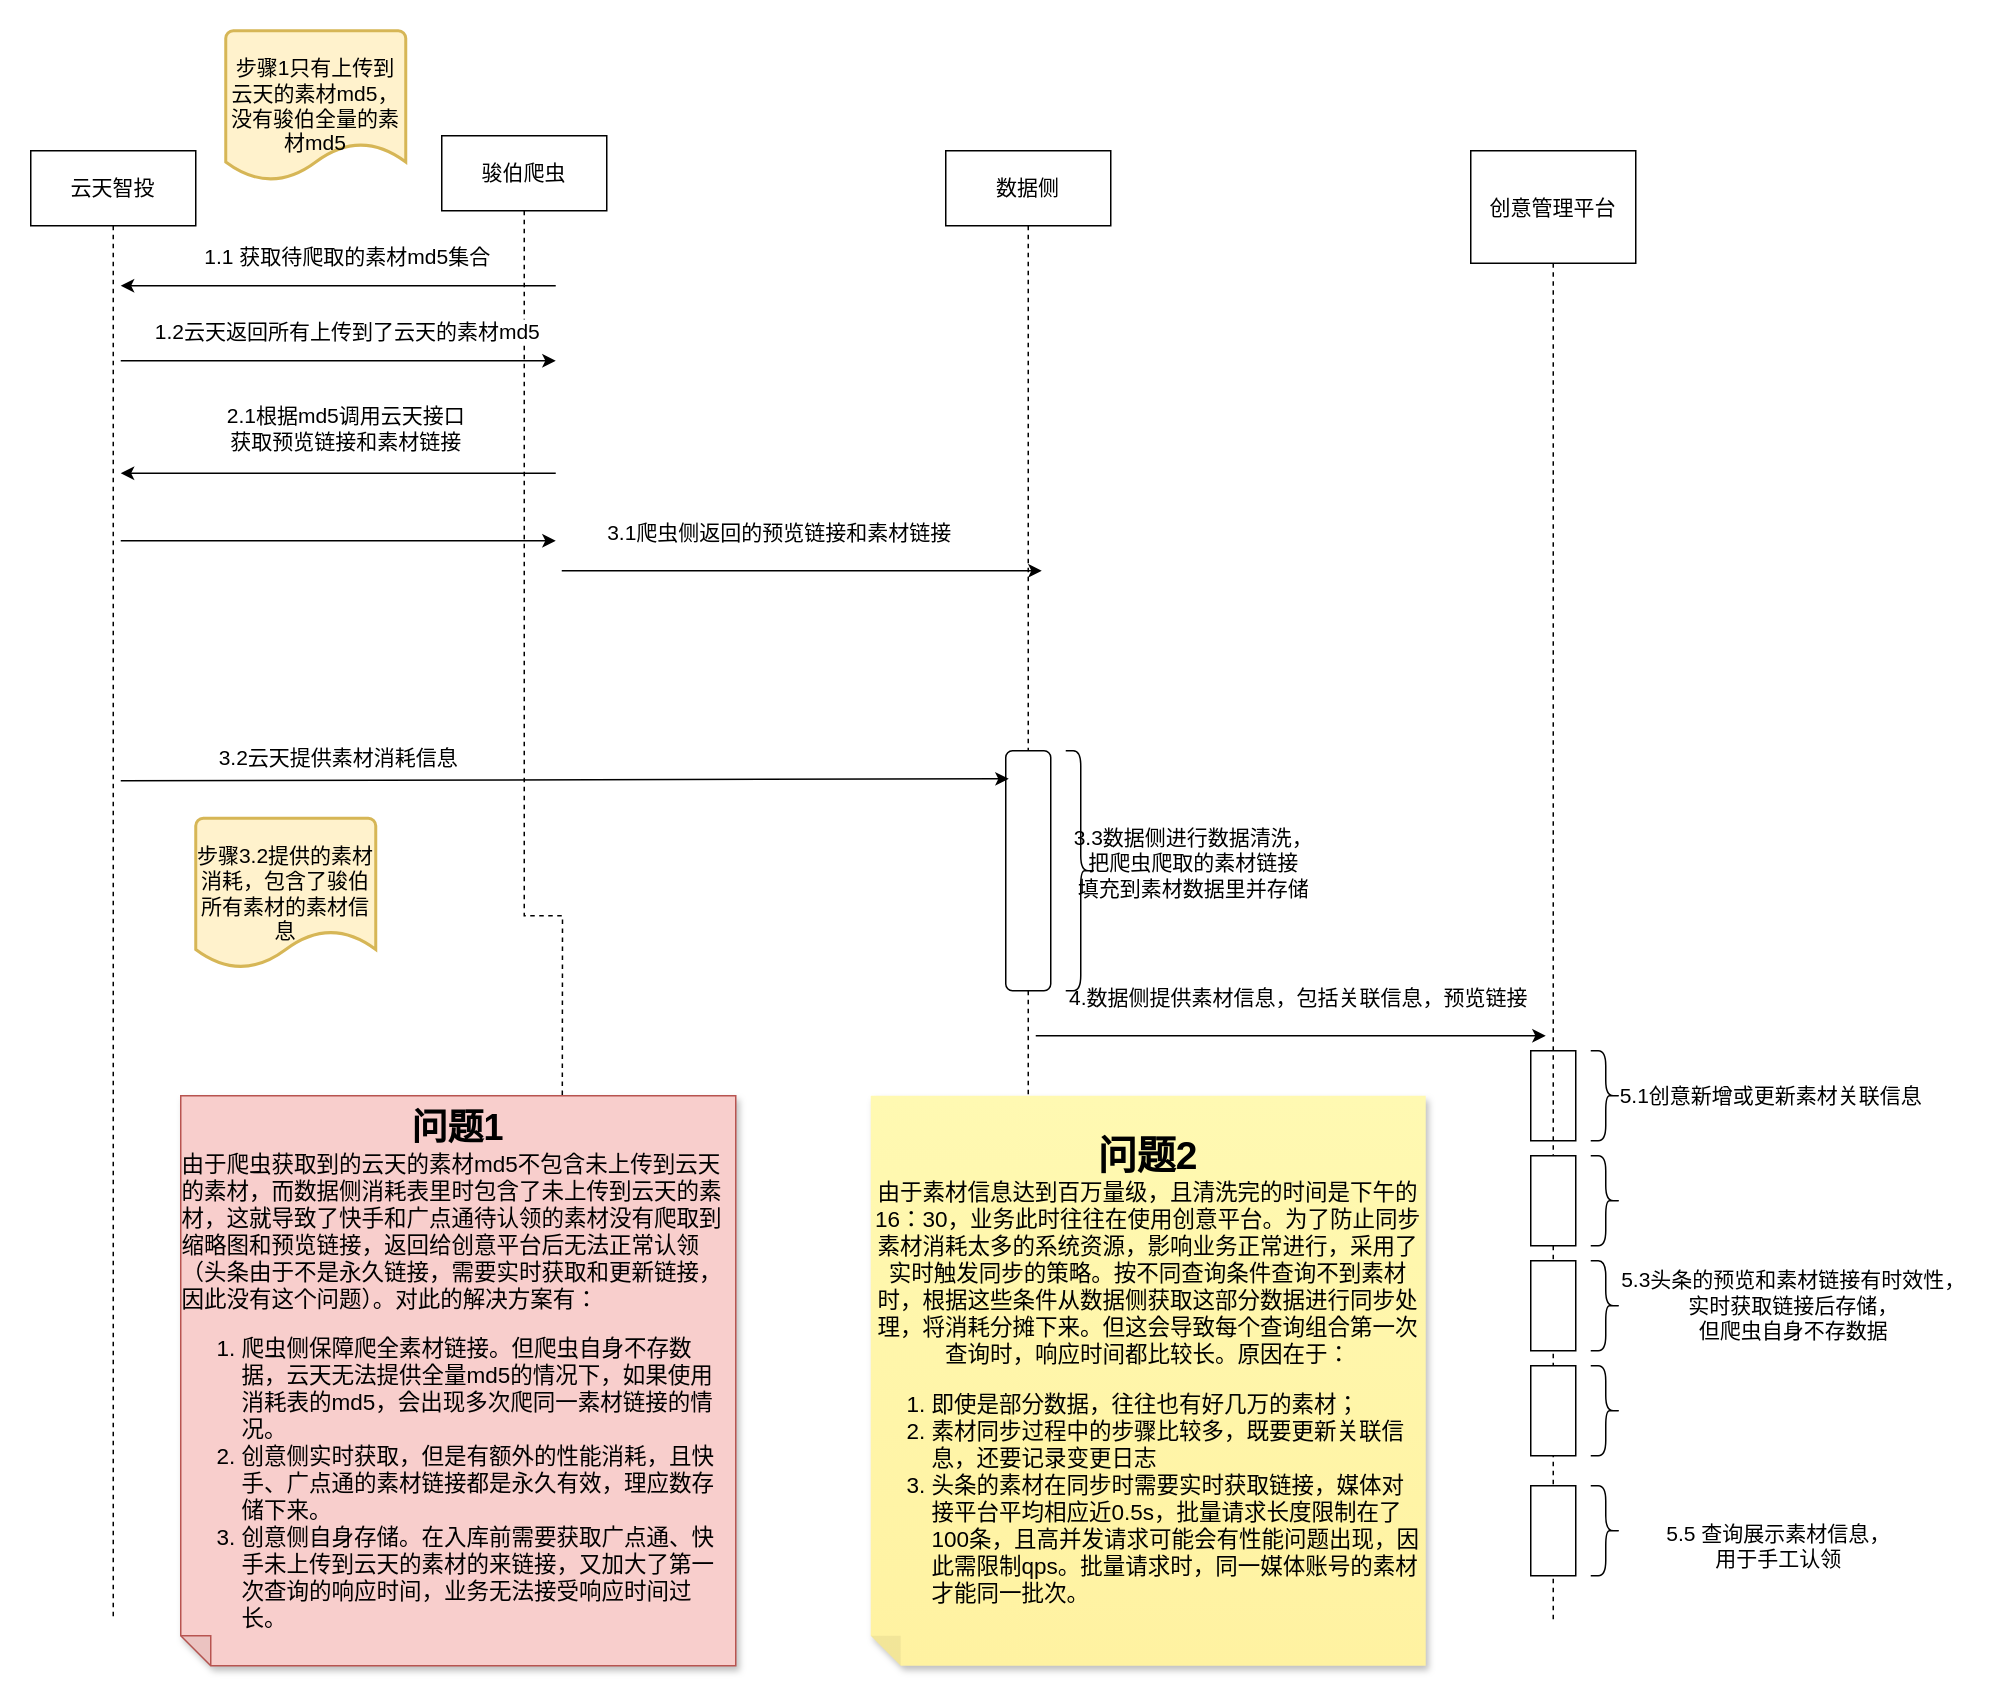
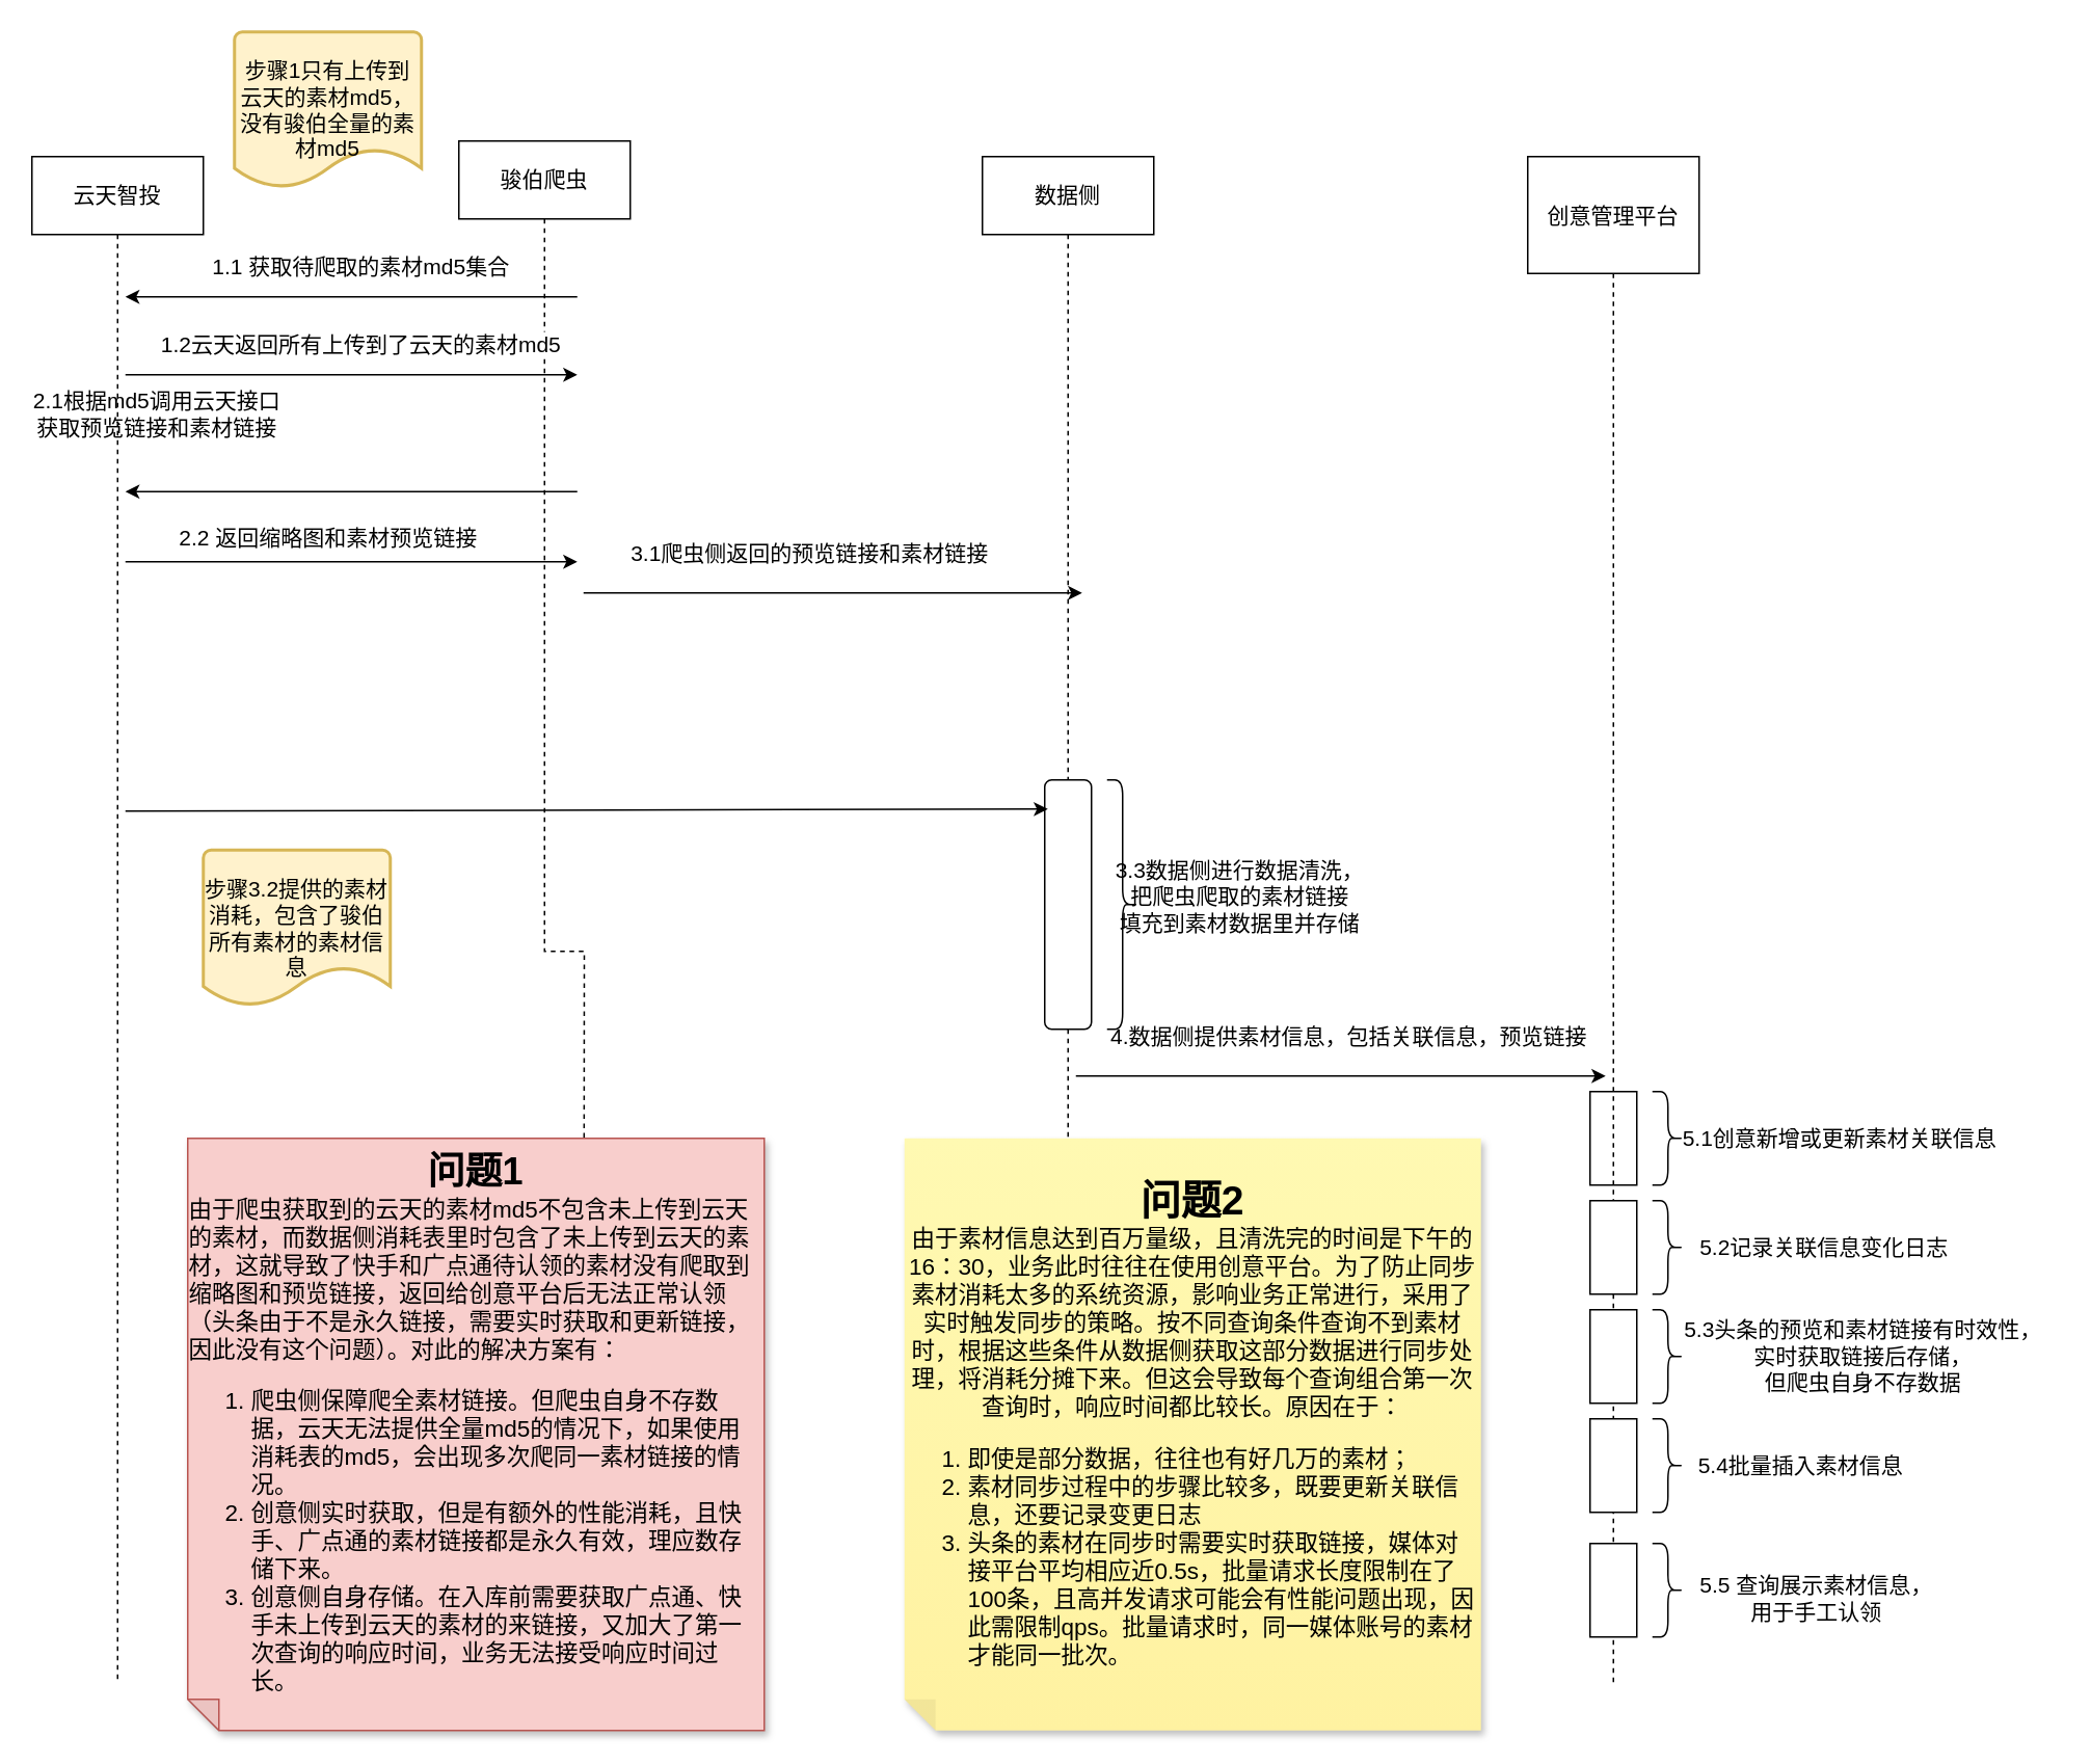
- <mxCell id="13" value="&lt;font style=&quot;font-size: 14px;&quot;&gt;2.1根据md5调用云天接口&lt;br&gt;获取预览链接和素材链接&lt;/font&gt;" style="text;html=1;align=center;verticalAlign=middle;resizable=0;points=[];autosize=1;strokeColor=none;fillColor=none;" parent="1" vertex="1"><mxGeometry x="140" y="260" width="180" height="50" as="geometry" /></mxCell>
+ <mxCell id="13" value="&lt;font style=&quot;font-size: 14px;&quot;&gt;2.1根据md5调用云天接口&lt;br&gt;获取预览链接和素材链接&lt;/font&gt;" style="text;html=1;align=center;verticalAlign=middle;resizable=0;points=[];autosize=1;strokeColor=none;fillColor=none;" parent="1" vertex="1"><mxGeometry x="10" y="240" width="180" height="50" as="geometry" /></mxCell>
+ <mxCell id="47" value="&lt;font style=&quot;font-size: 14px;&quot;&gt;2.2 返回缩略图和素材预览链接&lt;/font&gt;" style="text;html=1;align=center;verticalAlign=middle;resizable=0;points=[];autosize=1;strokeColor=none;fillColor=none;" vertex="1" parent="1"><mxGeometry x="105" y="330" width="210" height="30" as="geometry" /></mxCell>
- <mxCell id="21" value="&lt;font style=&quot;font-size: 14px;&quot;&gt;3.2云天提供素材消耗信息&lt;/font&gt;" style="text;html=1;align=center;verticalAlign=middle;resizable=0;points=[];autosize=1;strokeColor=none;fillColor=none;" parent="1" vertex="1"><mxGeometry x="135" y="490" width="180" height="30" as="geometry" /></mxCell>
+ <mxCell id="33" value="&lt;font style=&quot;font-size: 14px;&quot;&gt;5.2记录关联信息变化日志&lt;/font&gt;" style="text;html=1;align=center;verticalAlign=middle;resizable=0;points=[];autosize=1;strokeColor=none;fillColor=none;" parent="1" vertex="1"><mxGeometry x="1080" y="785" width="180" height="30" as="geometry" /></mxCell>
+ <mxCell id="38" value="&lt;font style=&quot;font-size: 14px;&quot;&gt;5.4批量插入素材信息&lt;/font&gt;" style="text;html=1;align=center;verticalAlign=middle;resizable=0;points=[];autosize=1;strokeColor=none;fillColor=none;" parent="1" vertex="1"><mxGeometry x="1080" y="925" width="150" height="30" as="geometry" /></mxCell>
- <mxCell id="41" value="&lt;font style=&quot;font-size: 14px;&quot;&gt;5.5 查询展示素材信息，&lt;br&gt;用于手工认领&lt;/font&gt;" style="text;html=1;align=center;verticalAlign=middle;resizable=0;points=[];autosize=1;strokeColor=none;fillColor=none;" parent="1" vertex="1"><mxGeometry x="1100" y="1005" width="170" height="50" as="geometry" /></mxCell>
+ <mxCell id="41" value="&lt;font style=&quot;font-size: 14px;&quot;&gt;5.5 查询展示素材信息，&lt;br&gt;用于手工认领&lt;/font&gt;" style="text;html=1;align=center;verticalAlign=middle;resizable=0;points=[];autosize=1;strokeColor=none;fillColor=none;" parent="1" vertex="1"><mxGeometry x="1080" y="1000" width="170" height="50" as="geometry" /></mxCell>
